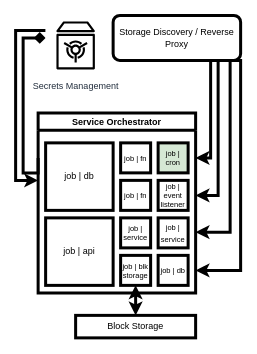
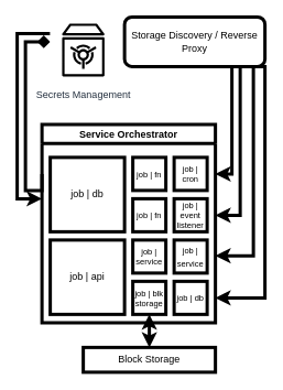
- <mxCell id="11" value="job | cron" style="whiteSpace=wrap;html=1;aspect=fixed;fontSize=10;strokeWidth=4;fillColor=#d5e8d4;" parent="8" vertex="1"><mxGeometry x="160" y="40" width="40" height="40" as="geometry" /></mxCell>
+ <mxCell id="11" value="job | cron" style="whiteSpace=wrap;html=1;aspect=fixed;fontSize=10;strokeWidth=4;" parent="8" vertex="1"><mxGeometry x="160" y="40" width="40" height="40" as="geometry" /></mxCell>
